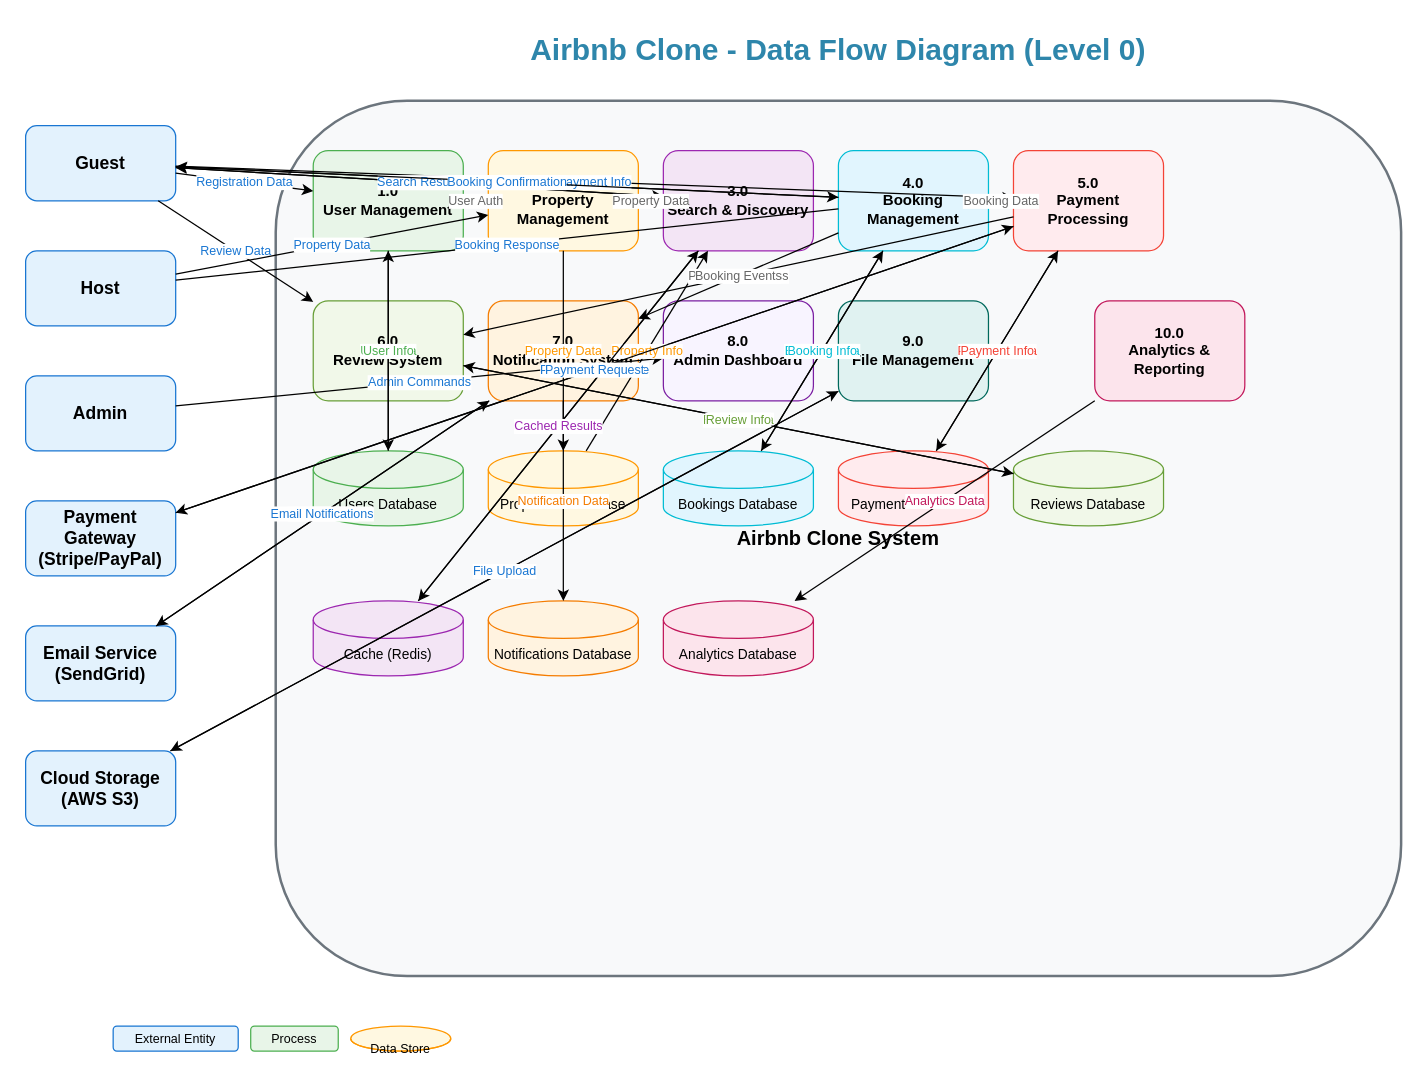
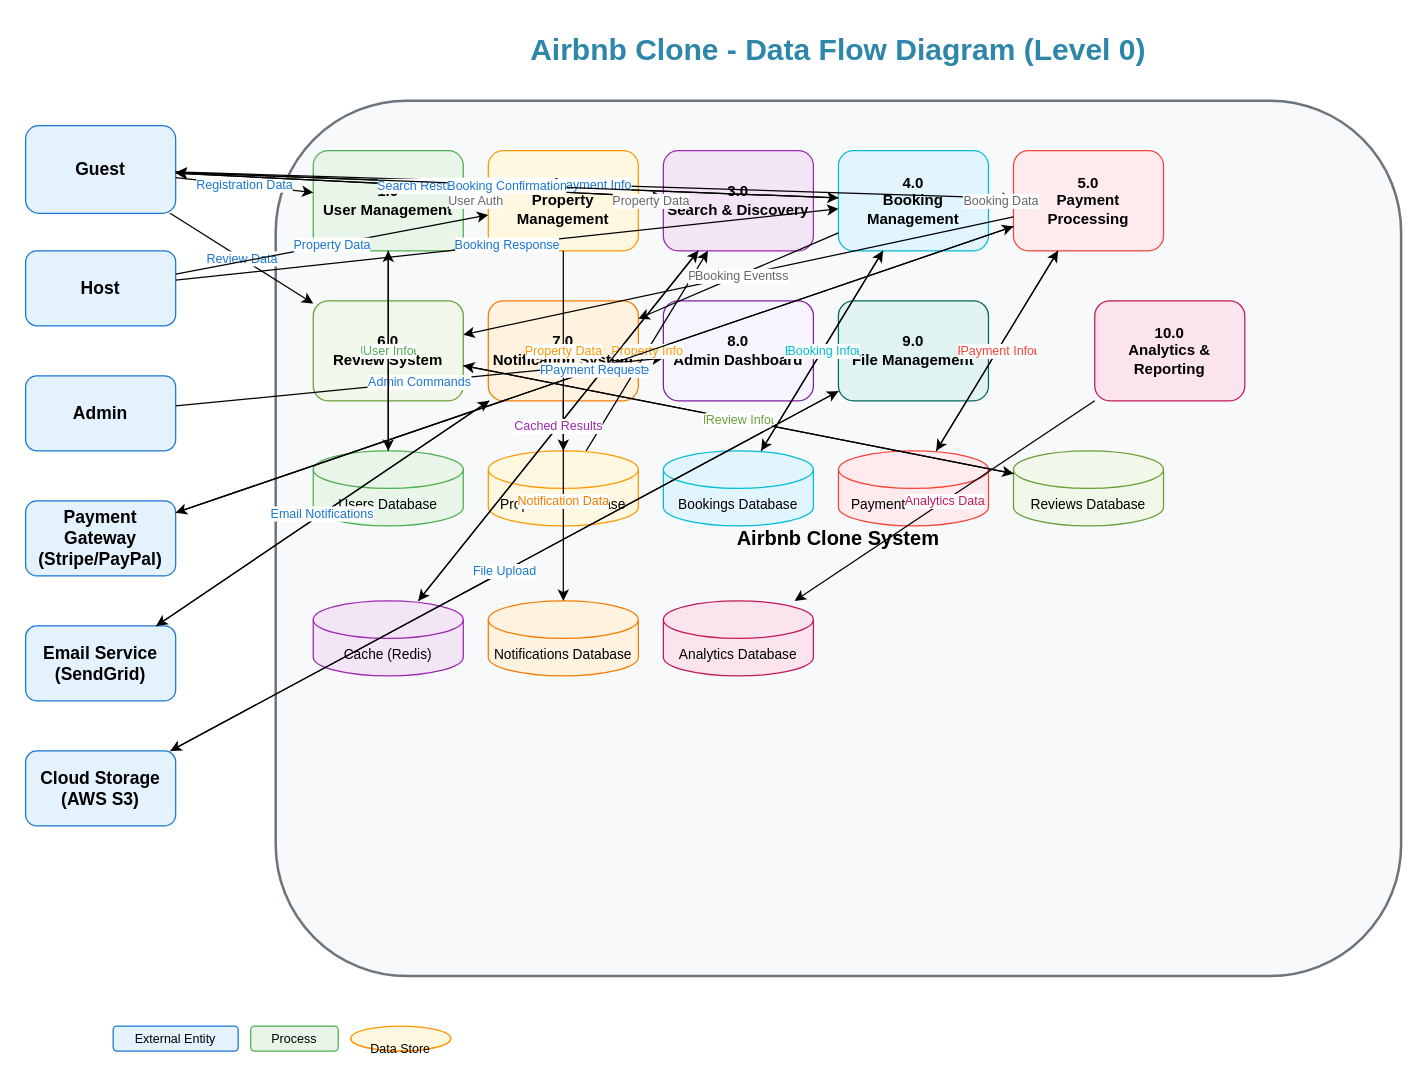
- <mxCell id="3" value="Guest" style="rounded=1;whiteSpace=wrap;html=1;fillColor=#E3F2FD;strokeColor=#1976D2;fontSize=14;fontStyle=1;" vertex="1" parent="1"><mxGeometry x="20" y="100" width="120" height="60" as="geometry" /></mxCell>
+ <mxCell id="3" value="Guest" style="rounded=1;whiteSpace=wrap;html=1;fillColor=#E3F2FD;strokeColor=#1976D2;fontSize=14;fontStyle=1;" vertex="1" parent="1"><mxGeometry x="20" y="100" width="120" height="70" as="geometry" /></mxCell>
- <mxCell id="34" value="Booking Response" style="endArrow=none;html=1;rounded=0;fontSize=10;fontColor=#1976D2;" edge="1" parent="1" source="4" target="13"><mxGeometry relative="1" as="geometry" /></mxCell>
+ <mxCell id="34" value="Booking Response" style="endArrow=classic;html=1;rounded=0;fontSize=10;fontColor=#1976D2;" edge="1" parent="1" source="4" target="13"><mxGeometry relative="1" as="geometry" /></mxCell>
